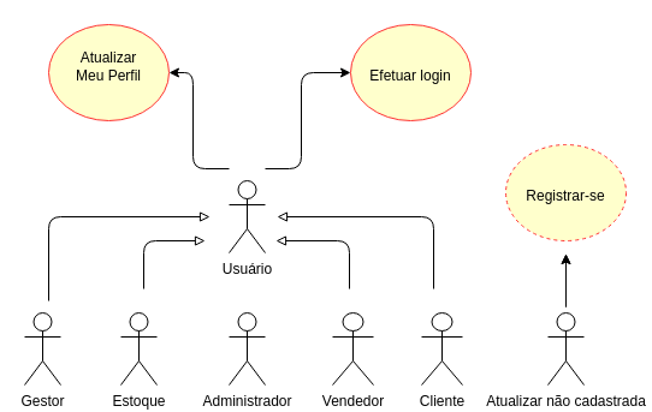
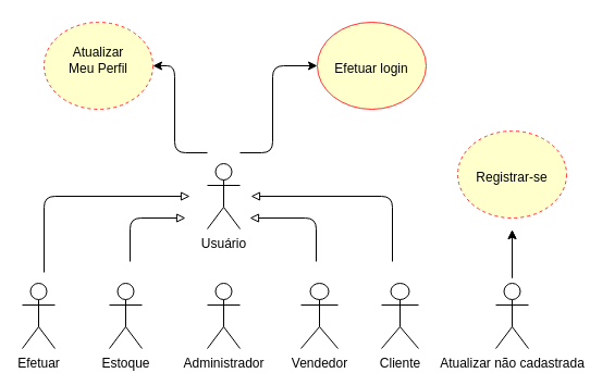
- <mxCell id="9" value="&lt;br&gt;Atualizar&lt;br&gt;Meu Perfil" style="ellipse;whiteSpace=wrap;html=1;verticalAlign=top;fillColor=#FFFFCC;strokeColor=#FF3333;" vertex="1" parent="1"><mxGeometry x="40" y="20" width="100" height="80" as="geometry" /></mxCell>
+ <mxCell id="9" value="&lt;br&gt;Atualizar&lt;br&gt;Meu Perfil" style="ellipse;whiteSpace=wrap;html=1;verticalAlign=top;fillColor=#FFFFCC;strokeColor=#FF3333;dashed=1;" vertex="1" parent="1"><mxGeometry x="40" y="20" width="100" height="80" as="geometry" /></mxCell>
- <mxCell id="17" value="Gestor" style="shape=umlActor;verticalLabelPosition=bottom;verticalAlign=top;html=1;outlineConnect=0;" vertex="1" parent="1"><mxGeometry x="20" y="260" width="30" height="60" as="geometry" /></mxCell>
+ <mxCell id="17" value="Efetuar" style="shape=umlActor;verticalLabelPosition=bottom;verticalAlign=top;html=1;outlineConnect=0;" vertex="1" parent="1"><mxGeometry x="20" y="260" width="30" height="60" as="geometry" /></mxCell>
